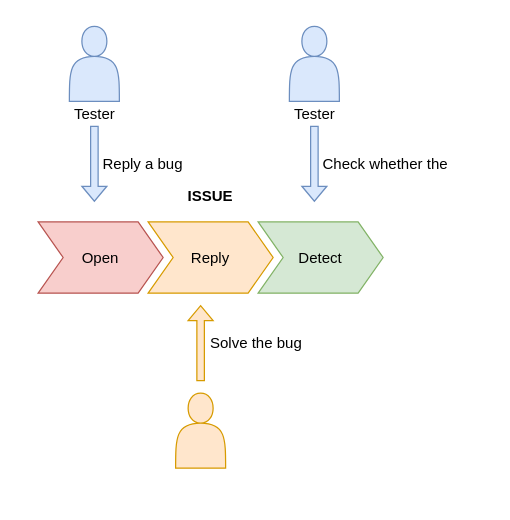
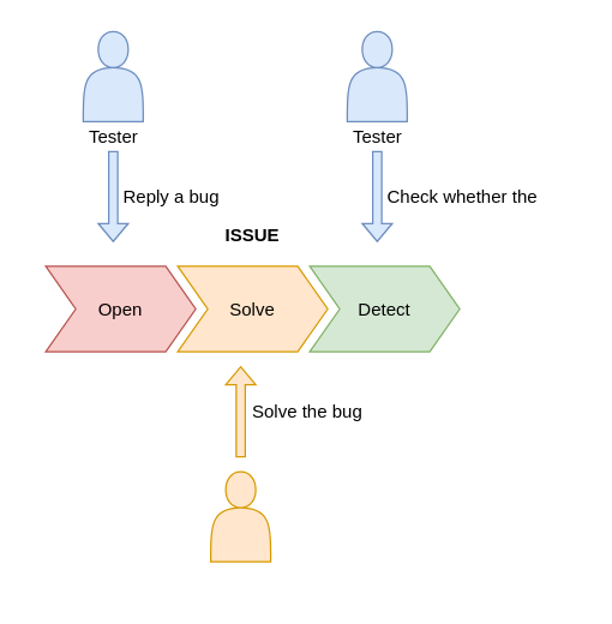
- <mxCell id="9" value="Reply" style="shape=step;perimeter=stepPerimeter;fixedSize=1;points=[];fillColor=#ffe6cc;strokeColor=#d79b00;" vertex="1" parent="7"><mxGeometry x="98" y="33" width="100" height="57" as="geometry" /></mxCell>
+ <mxCell id="9" value="Solve" style="shape=step;perimeter=stepPerimeter;fixedSize=1;points=[];fillColor=#ffe6cc;strokeColor=#d79b00;" vertex="1" parent="7"><mxGeometry x="98" y="33" width="100" height="57" as="geometry" /></mxCell>
